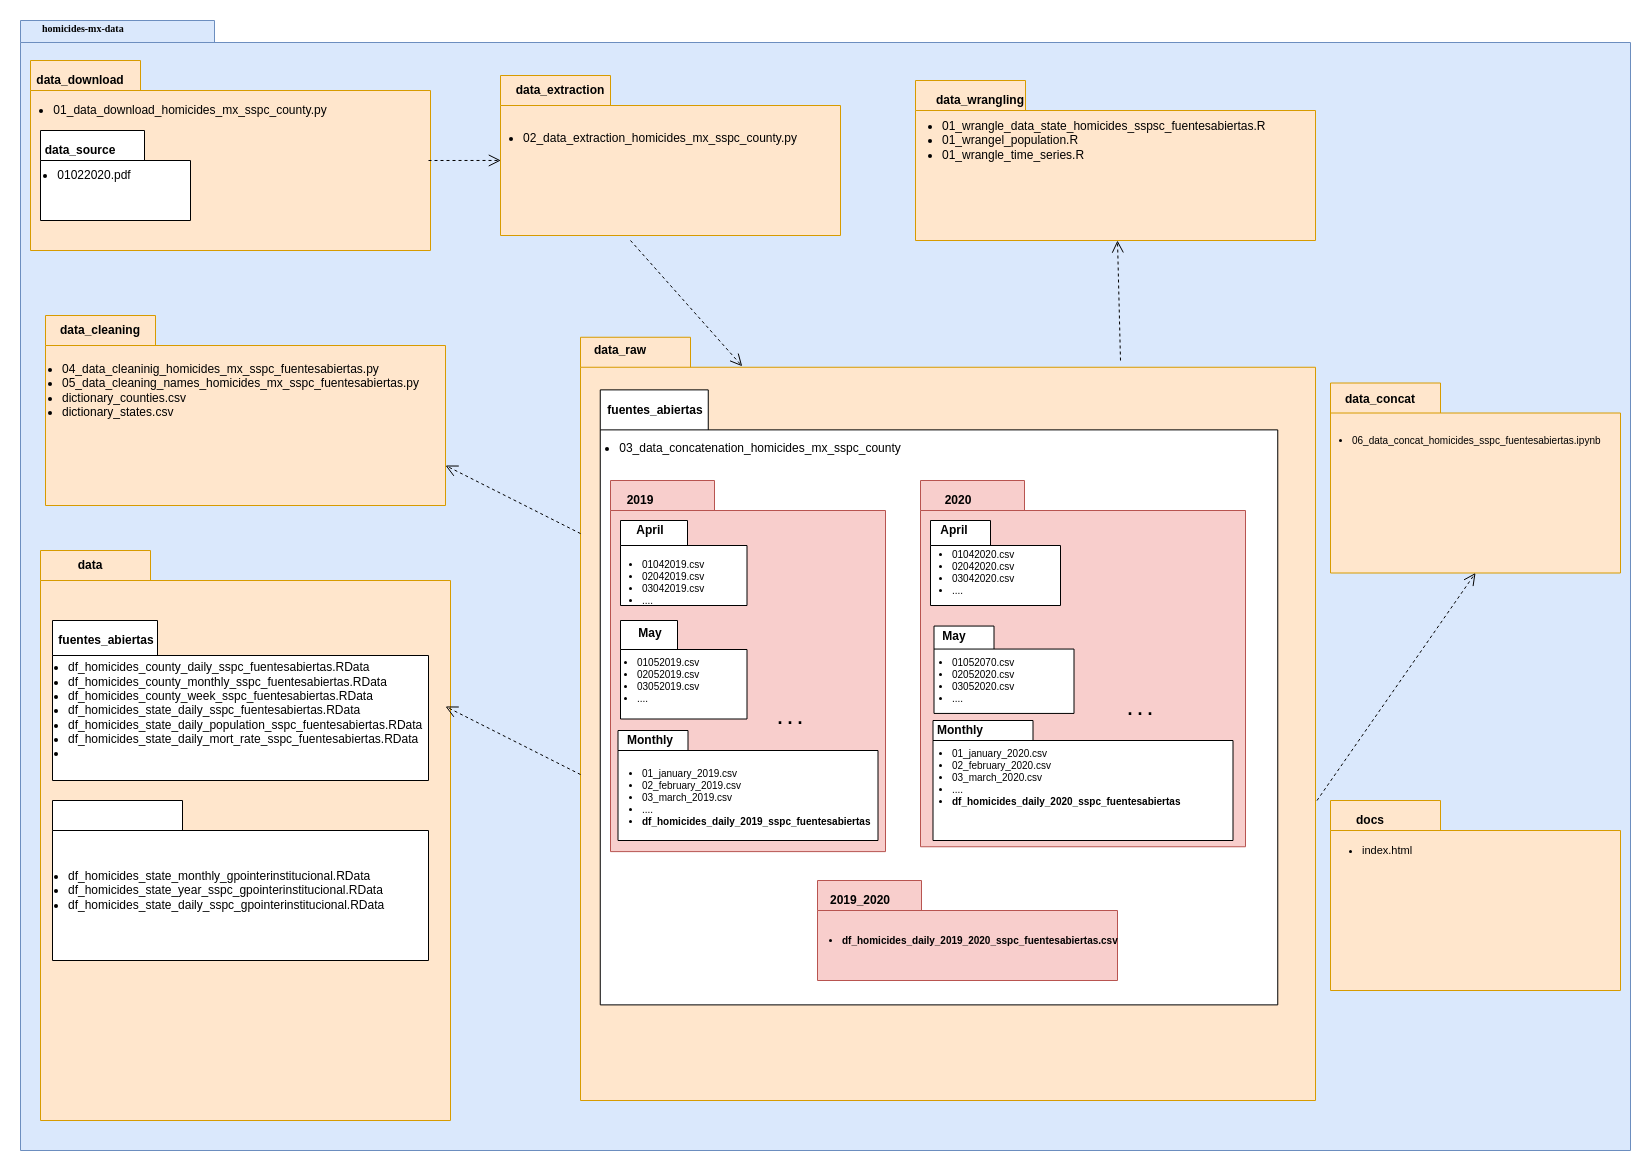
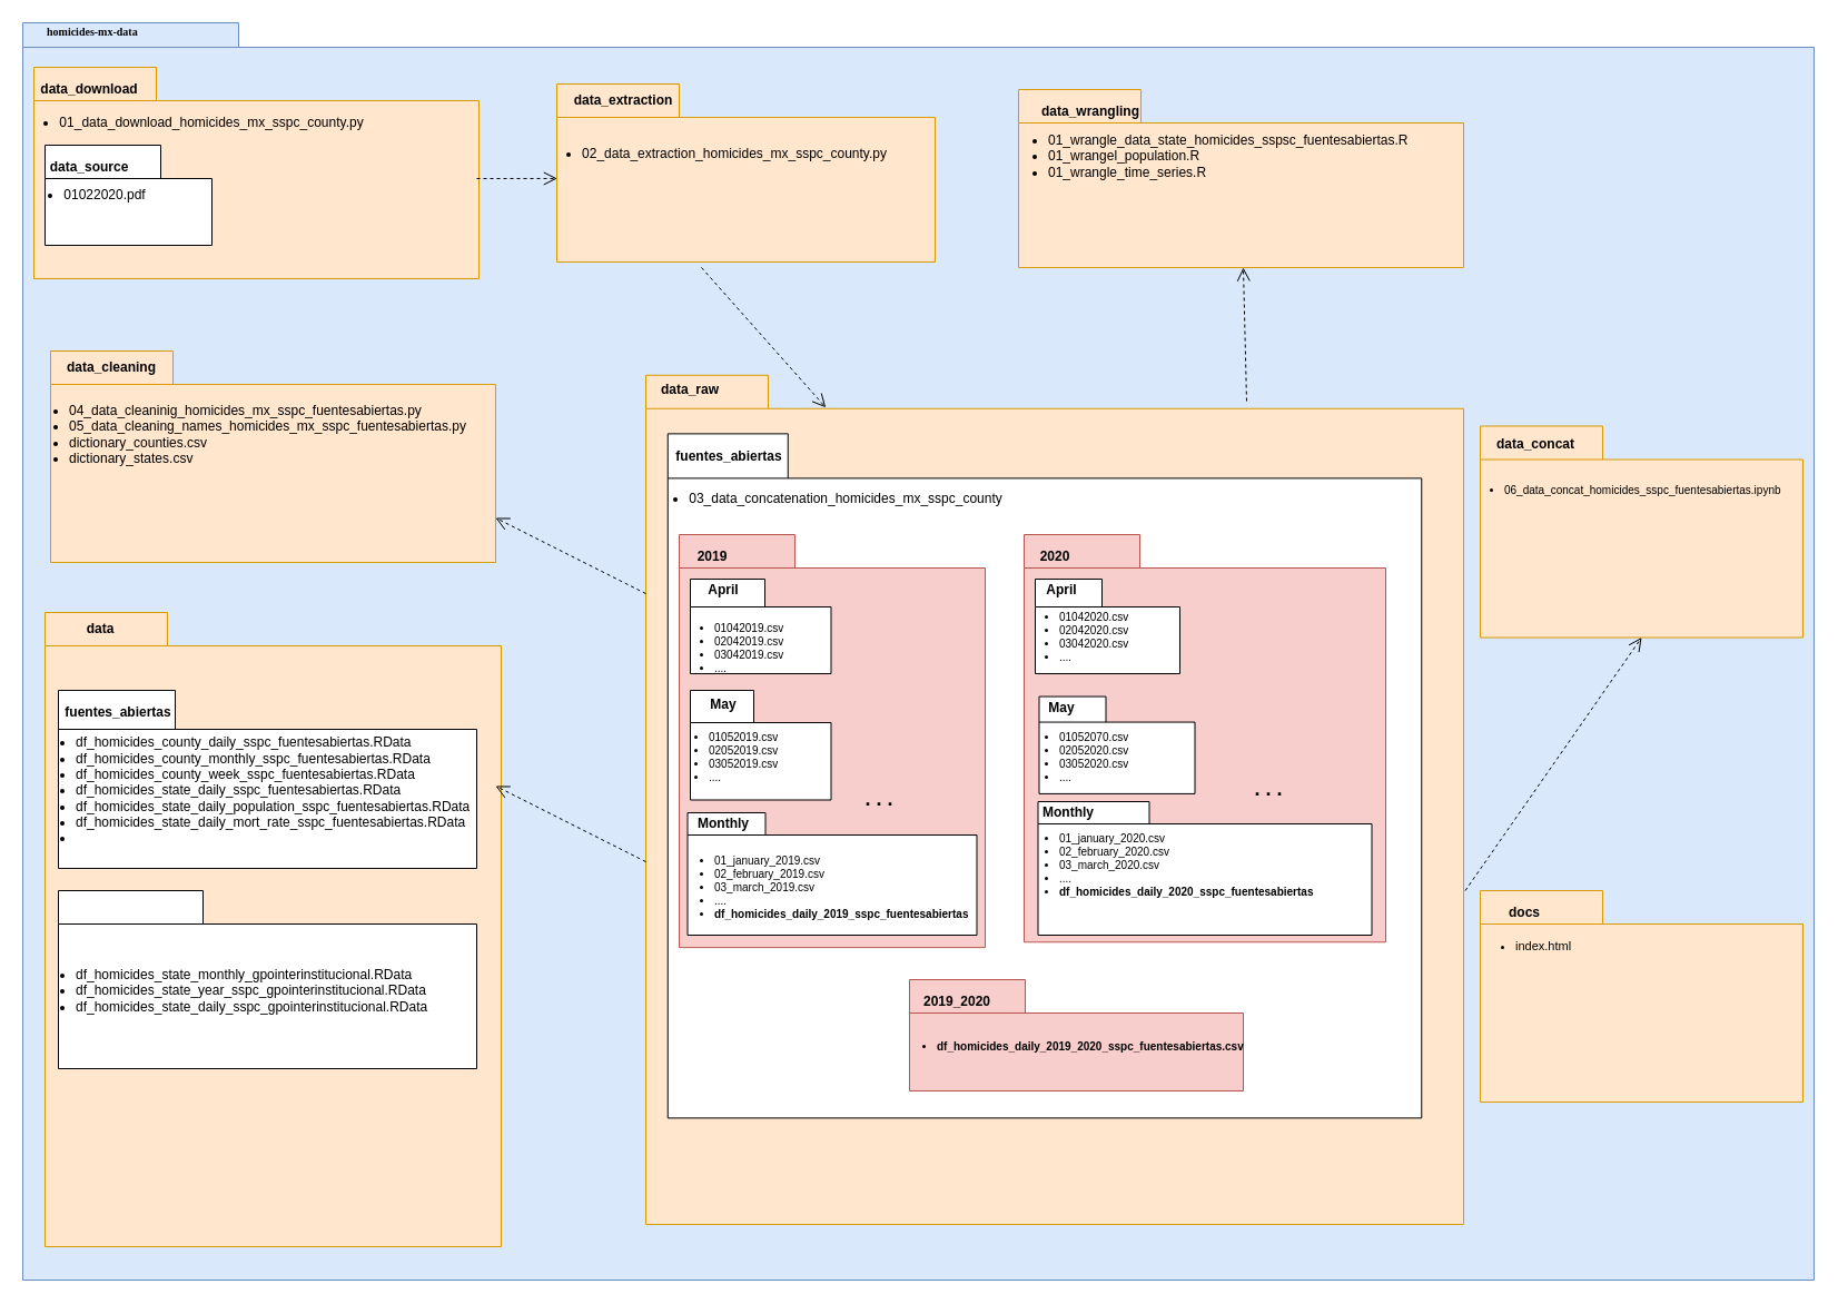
- <mxCell id="36" value="&lt;b&gt;2020&lt;/b&gt;" style="text;html=1;strokeColor=none;fillColor=none;align=center;verticalAlign=middle;whiteSpace=wrap;rounded=0;" vertex="1" parent="1"><mxGeometry x="937.5" y="490" width="40" height="20" as="geometry" /></mxCell>
+ <mxCell id="36" value="&lt;b&gt;2020&lt;/b&gt;" style="text;html=1;strokeColor=none;fillColor=none;align=center;verticalAlign=middle;whiteSpace=wrap;rounded=0;" vertex="1" parent="1"><mxGeometry x="927.5" y="490" width="40" height="20" as="geometry" /></mxCell>
